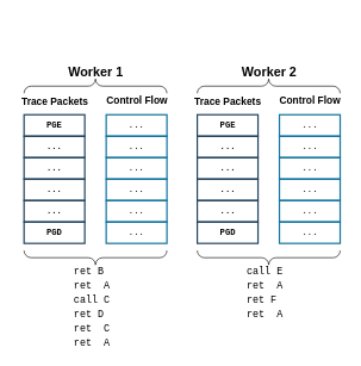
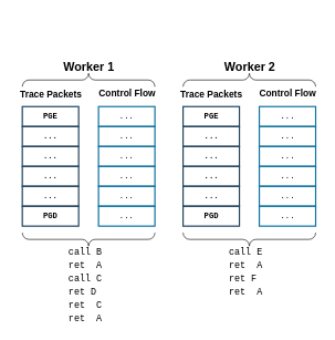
- <mxCell id="36" value="ret B" style="text;html=1;strokeColor=none;fillColor=none;align=left;verticalAlign=middle;whiteSpace=wrap;rounded=0;shadow=0;glass=0;sketch=0;fontFamily=Courier New;fontSize=14;opacity=30;" vertex="1" parent="1"><mxGeometry x="100.5" y="370" width="65" height="20" as="geometry" /></mxCell>
+ <mxCell id="36" value="call B" style="text;html=1;strokeColor=none;fillColor=none;align=left;verticalAlign=middle;whiteSpace=wrap;rounded=0;shadow=0;glass=0;sketch=0;fontFamily=Courier New;fontSize=14;opacity=30;" vertex="1" parent="1"><mxGeometry x="100.5" y="370" width="65" height="20" as="geometry" /></mxCell>
